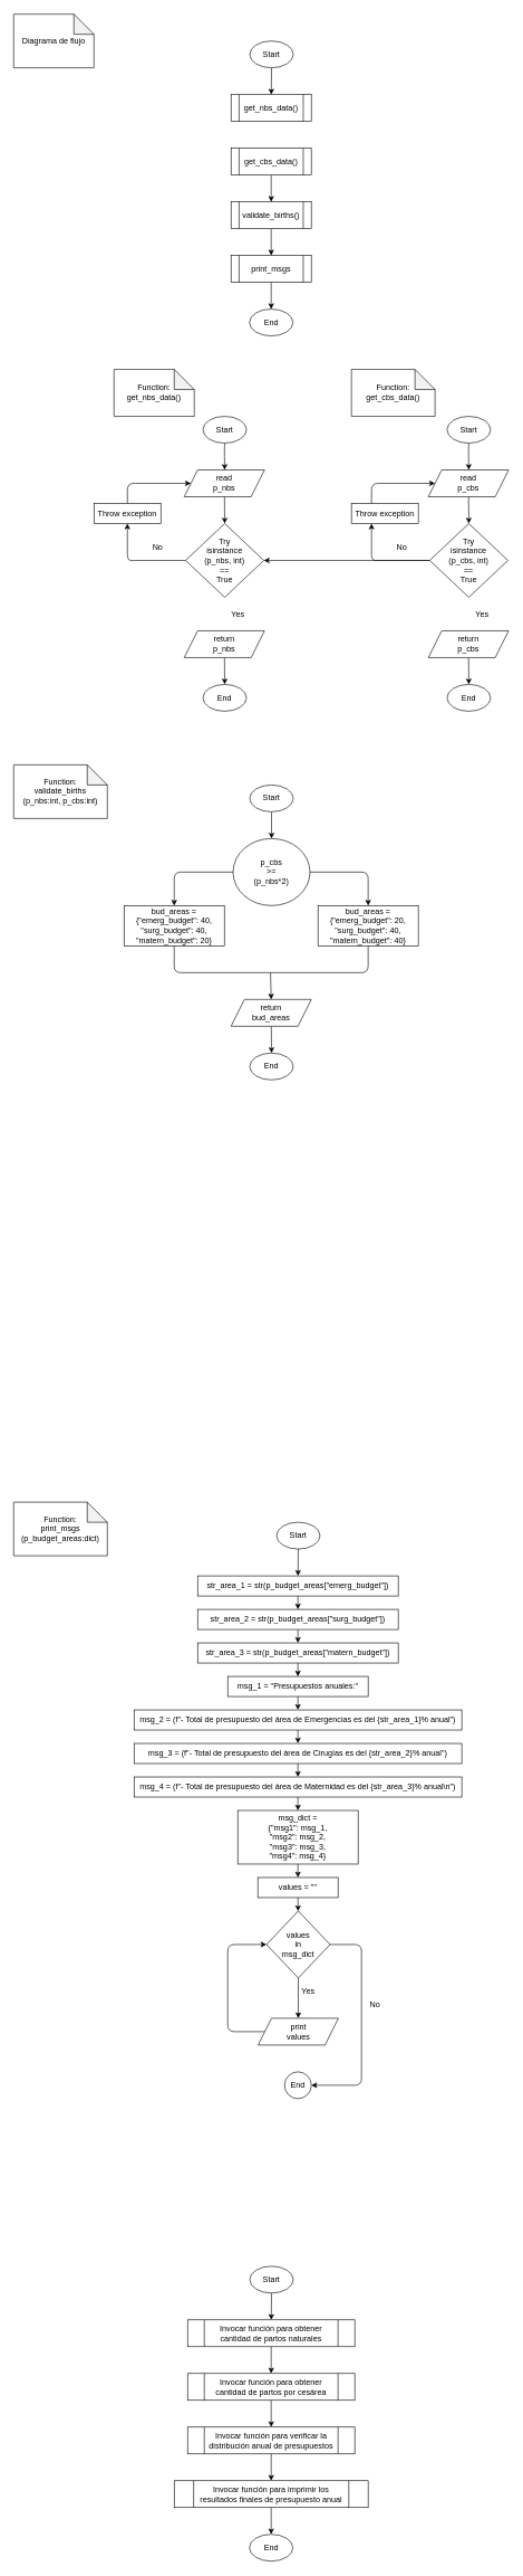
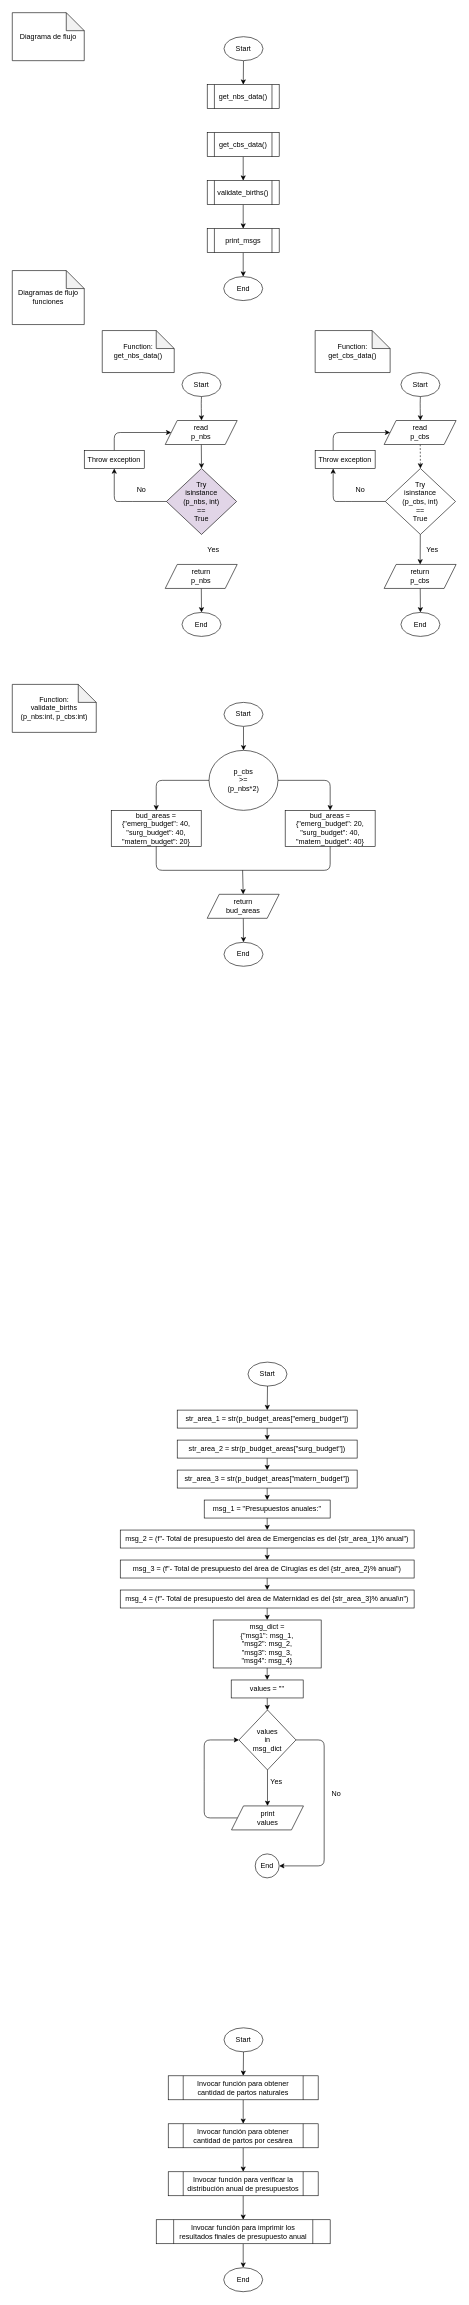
+ <mxCell id="13" value="Diagramas de flujo funciones" style="shape=note;whiteSpace=wrap;html=1;backgroundOutline=1;darkOpacity=0.05;" vertex="1" parent="1"><mxGeometry x="20" y="450" width="120" height="90" as="geometry" /></mxCell>
- <mxCell id="31" value="" style="edgeStyle=none;html=1;entryX=0.5;entryY=0;entryDx=0;entryDy=0;" edge="1" parent="1" source="32" target="35"><mxGeometry relative="1" as="geometry"><mxPoint x="358.127" y="831.53" as="targetPoint" /></mxGeometry></mxCell>
+ <mxCell id="31" value="" style="edgeStyle=none;html=1;entryX=0.5;entryY=0;entryDx=0;entryDy=0;dashed=1;" edge="1" parent="1" source="32" target="35"><mxGeometry relative="1" as="geometry"><mxPoint x="358.127" y="831.53" as="targetPoint" /></mxGeometry></mxCell>
- <mxCell id="19" value="Try&lt;br&gt;isinstance&lt;br&gt;(p_nbs, int)&lt;br&gt;==&lt;br&gt;True" style="rhombus;whiteSpace=wrap;html=1;" vertex="1" parent="1"><mxGeometry x="277" y="780" width="117" height="110" as="geometry" /></mxCell>
+ <mxCell id="19" value="Try&lt;br&gt;isinstance&lt;br&gt;(p_nbs, int)&lt;br&gt;==&lt;br&gt;True" style="rhombus;whiteSpace=wrap;html=1;fillColor=#e1d5e7;" vertex="1" parent="1"><mxGeometry x="277" y="780" width="117" height="110" as="geometry" /></mxCell>
- <mxCell id="34" value="" style="edgeStyle=none;html=1;" edge="1" parent="1" source="35" target="19"><mxGeometry relative="1" as="geometry" /></mxCell>
+ <mxCell id="34" value="" style="edgeStyle=none;html=1;" edge="1" parent="1" source="35" target="41"><mxGeometry relative="1" as="geometry" /></mxCell>
- <mxCell id="58" value="Function:&lt;br&gt;print_msgs&lt;br&gt;(p_budget_areas:dict)" style="shape=note;whiteSpace=wrap;html=1;backgroundOutline=1;darkOpacity=0.05;" vertex="1" parent="1"><mxGeometry x="20" y="2240" width="140" height="80" as="geometry" /></mxCell>
